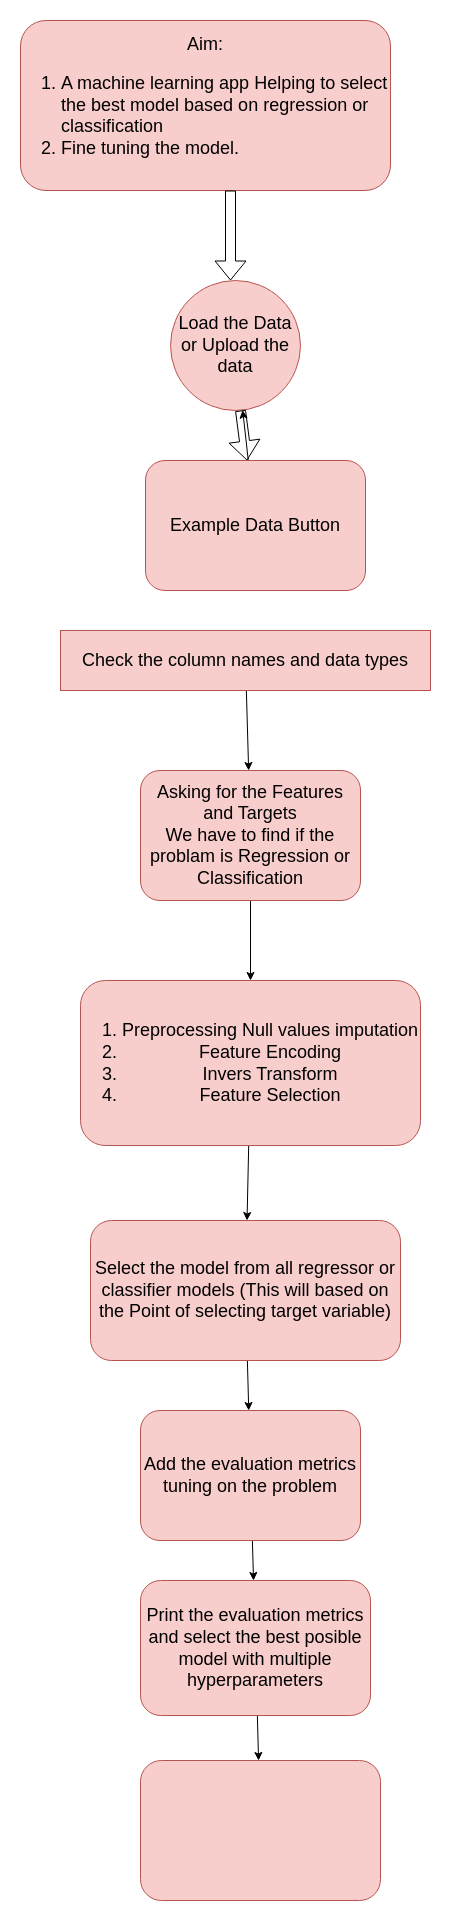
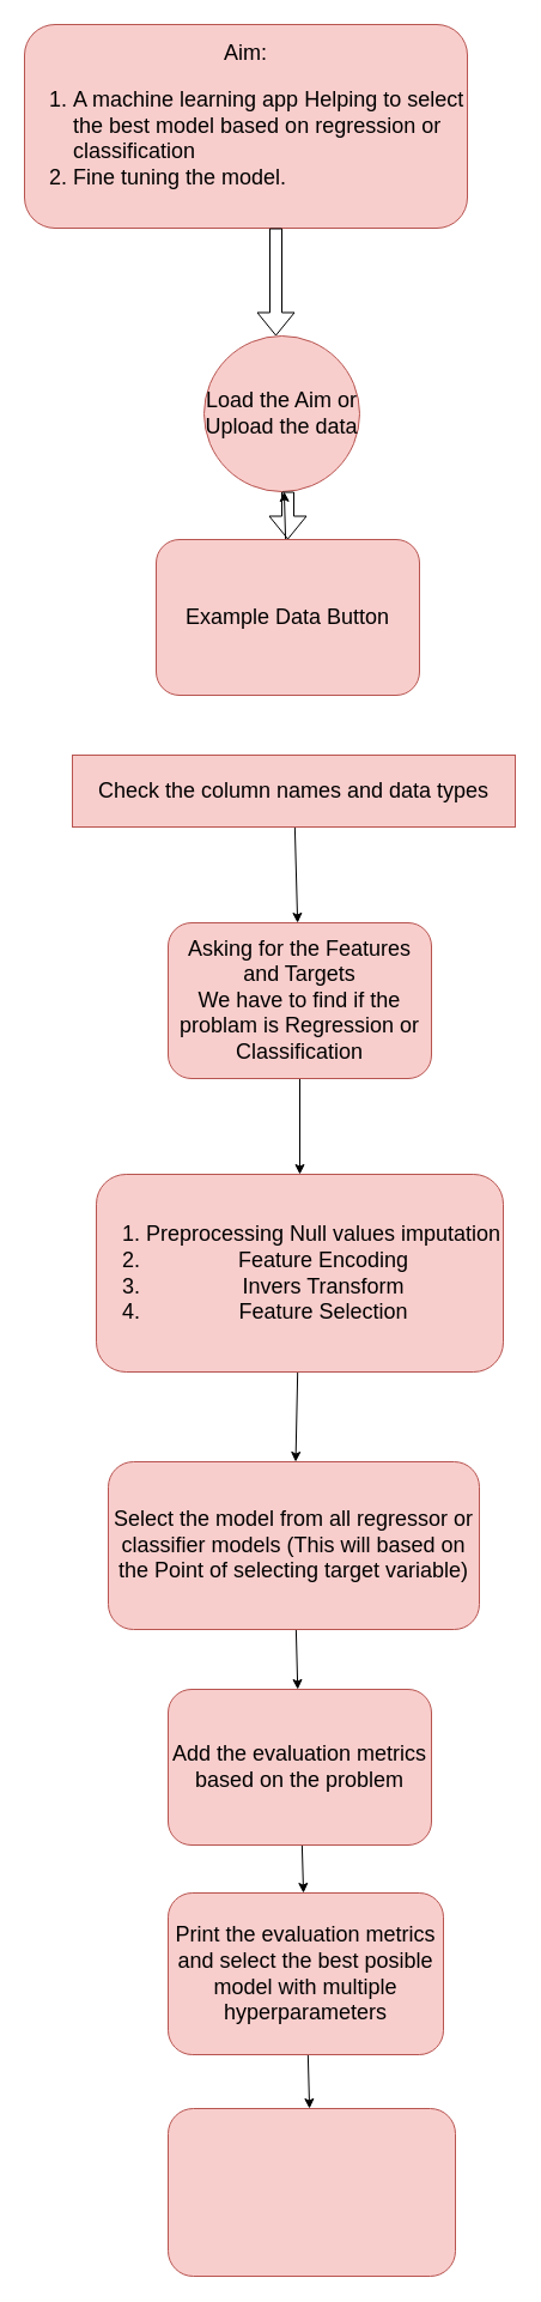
- <mxCell id="4" value="Load the Data or Upload the data&lt;br&gt;" style="ellipse;whiteSpace=wrap;html=1;aspect=fixed;fontSize=18;fillColor=#f8cecc;strokeColor=#b85450;" vertex="1" parent="1"><mxGeometry x="170" y="280" width="130" height="130" as="geometry" /></mxCell>
+ <mxCell id="4" value="Load the Aim or Upload the data&lt;br&gt;" style="ellipse;whiteSpace=wrap;html=1;aspect=fixed;fontSize=18;fillColor=#f8cecc;strokeColor=#b85450;" vertex="1" parent="1"><mxGeometry x="170" y="280" width="130" height="130" as="geometry" /></mxCell>
- <mxCell id="7" value="Example Data Button" style="rounded=1;whiteSpace=wrap;html=1;fontSize=18;fillColor=#f8cecc;strokeColor=#b85450;" vertex="1" parent="1"><mxGeometry x="145" y="460" width="220" height="130" as="geometry" /></mxCell>
+ <mxCell id="7" value="Example Data Button" style="rounded=1;whiteSpace=wrap;html=1;fontSize=18;fillColor=#f8cecc;strokeColor=#b85450;" vertex="1" parent="1"><mxGeometry x="130" y="450" width="220" height="130" as="geometry" /></mxCell>
- <mxCell id="17" value="Add the evaluation metrics tuning on the problem" style="whiteSpace=wrap;html=1;fontSize=18;fillColor=#f8cecc;strokeColor=#b85450;rounded=1;" vertex="1" parent="1"><mxGeometry x="140" y="1410" width="220" height="130" as="geometry" /></mxCell>
+ <mxCell id="17" value="Add the evaluation metrics based on the problem" style="whiteSpace=wrap;html=1;fontSize=18;fillColor=#f8cecc;strokeColor=#b85450;rounded=1;" vertex="1" parent="1"><mxGeometry x="140" y="1410" width="220" height="130" as="geometry" /></mxCell>
